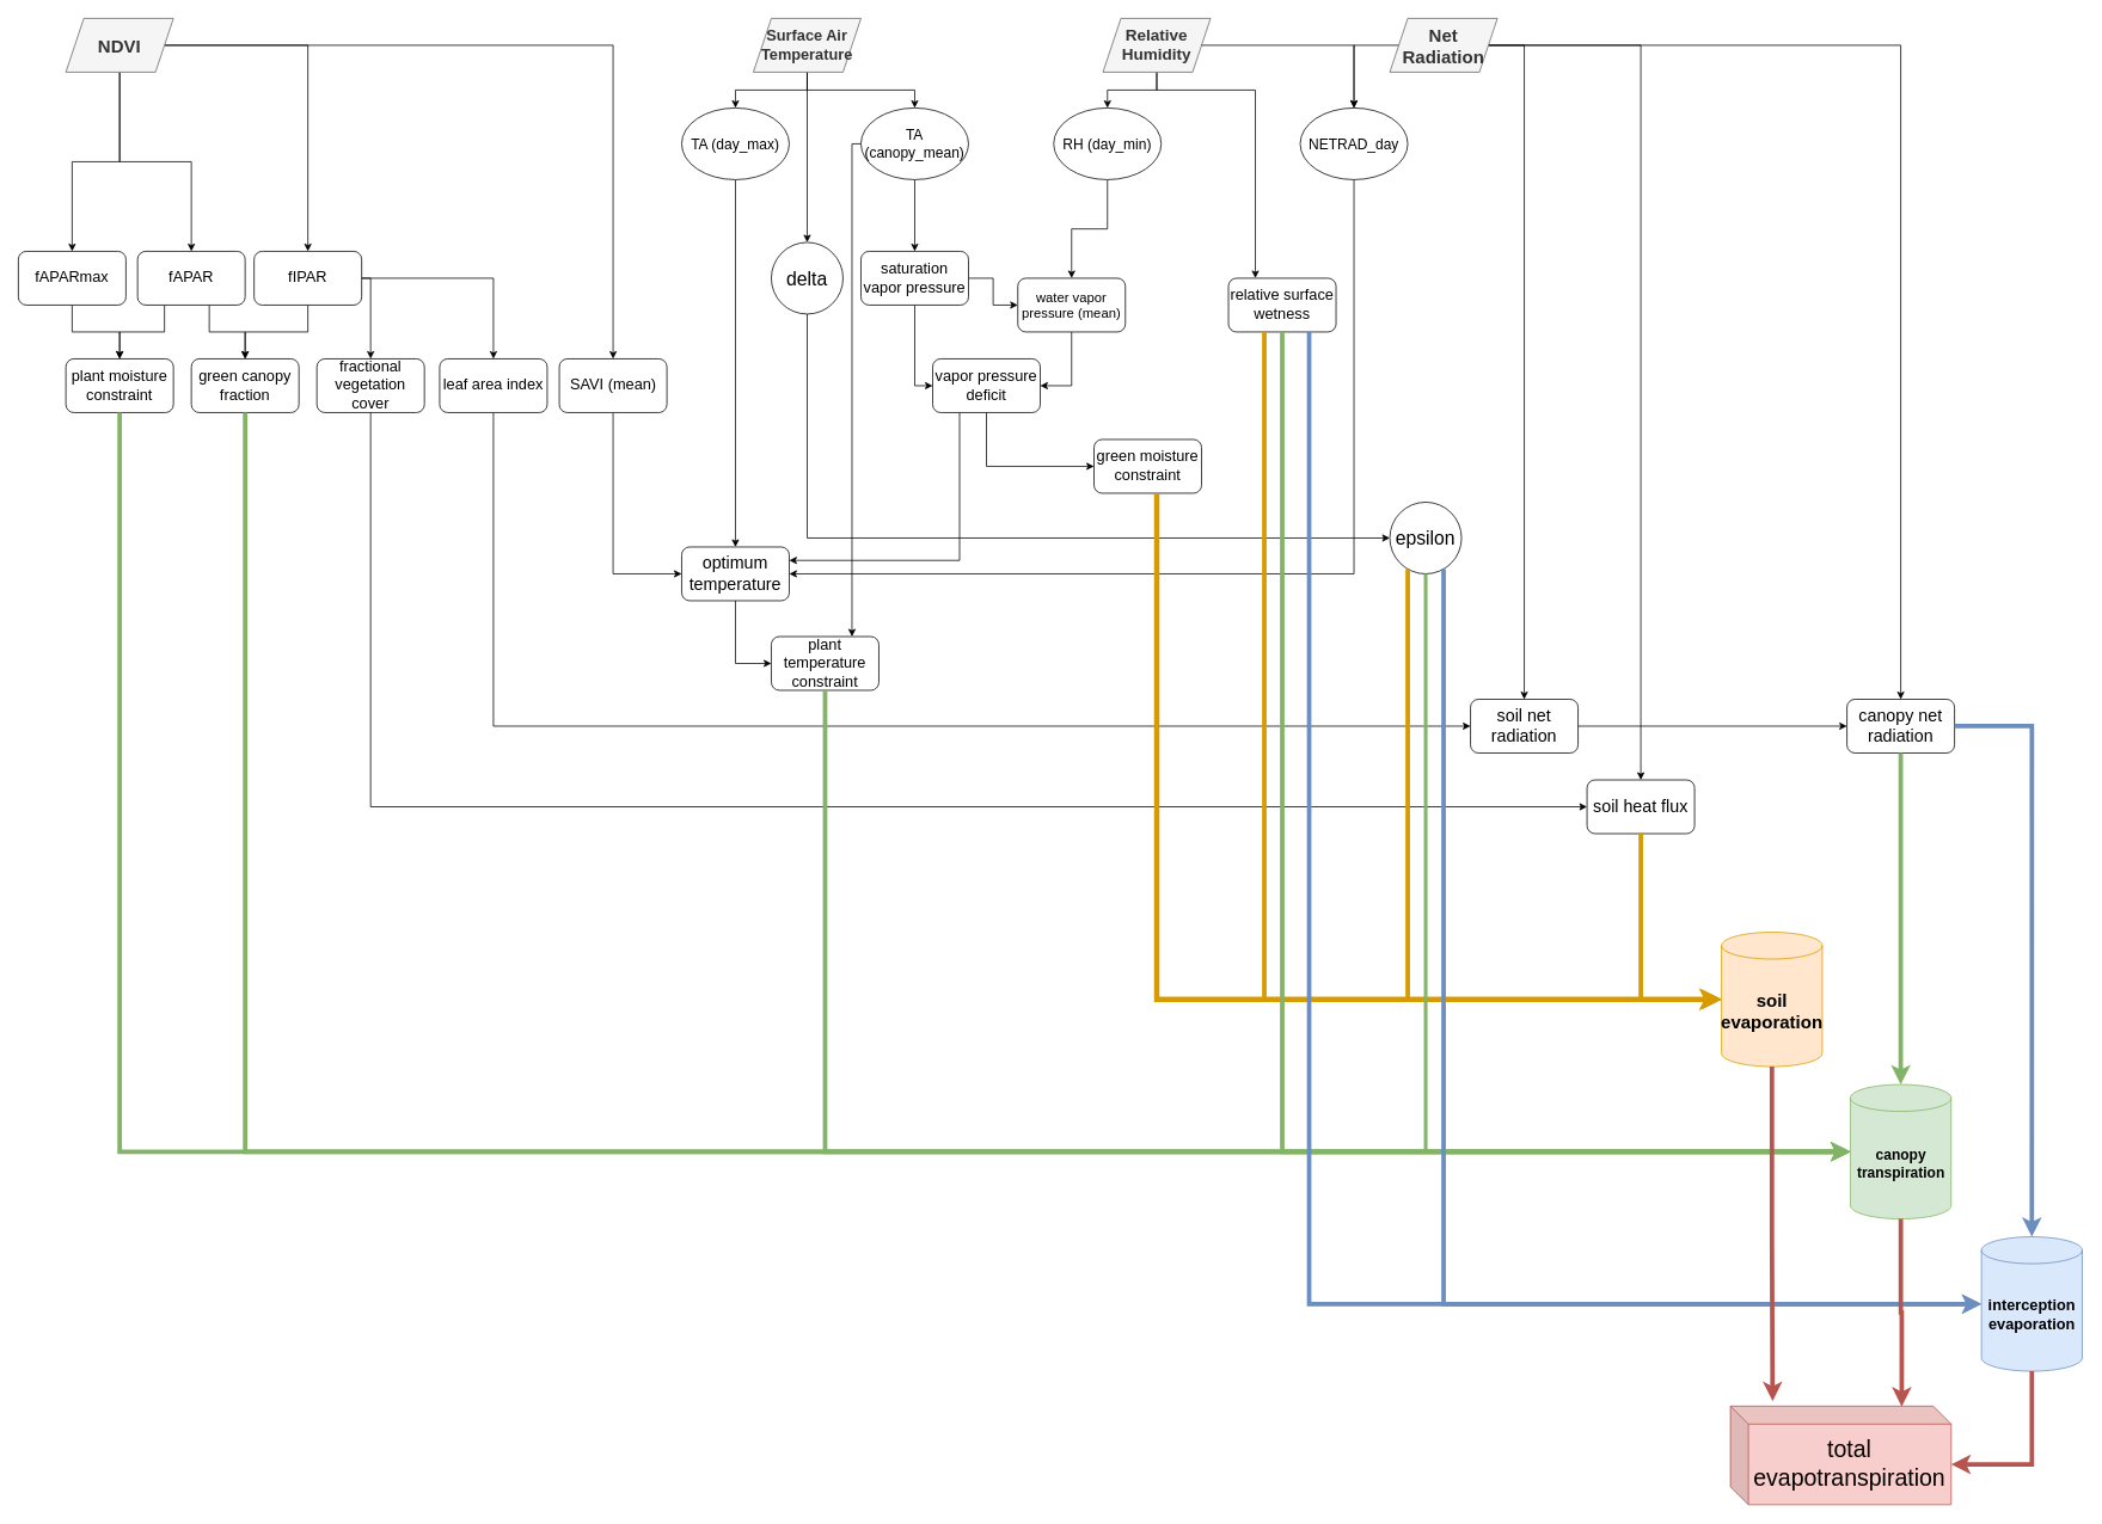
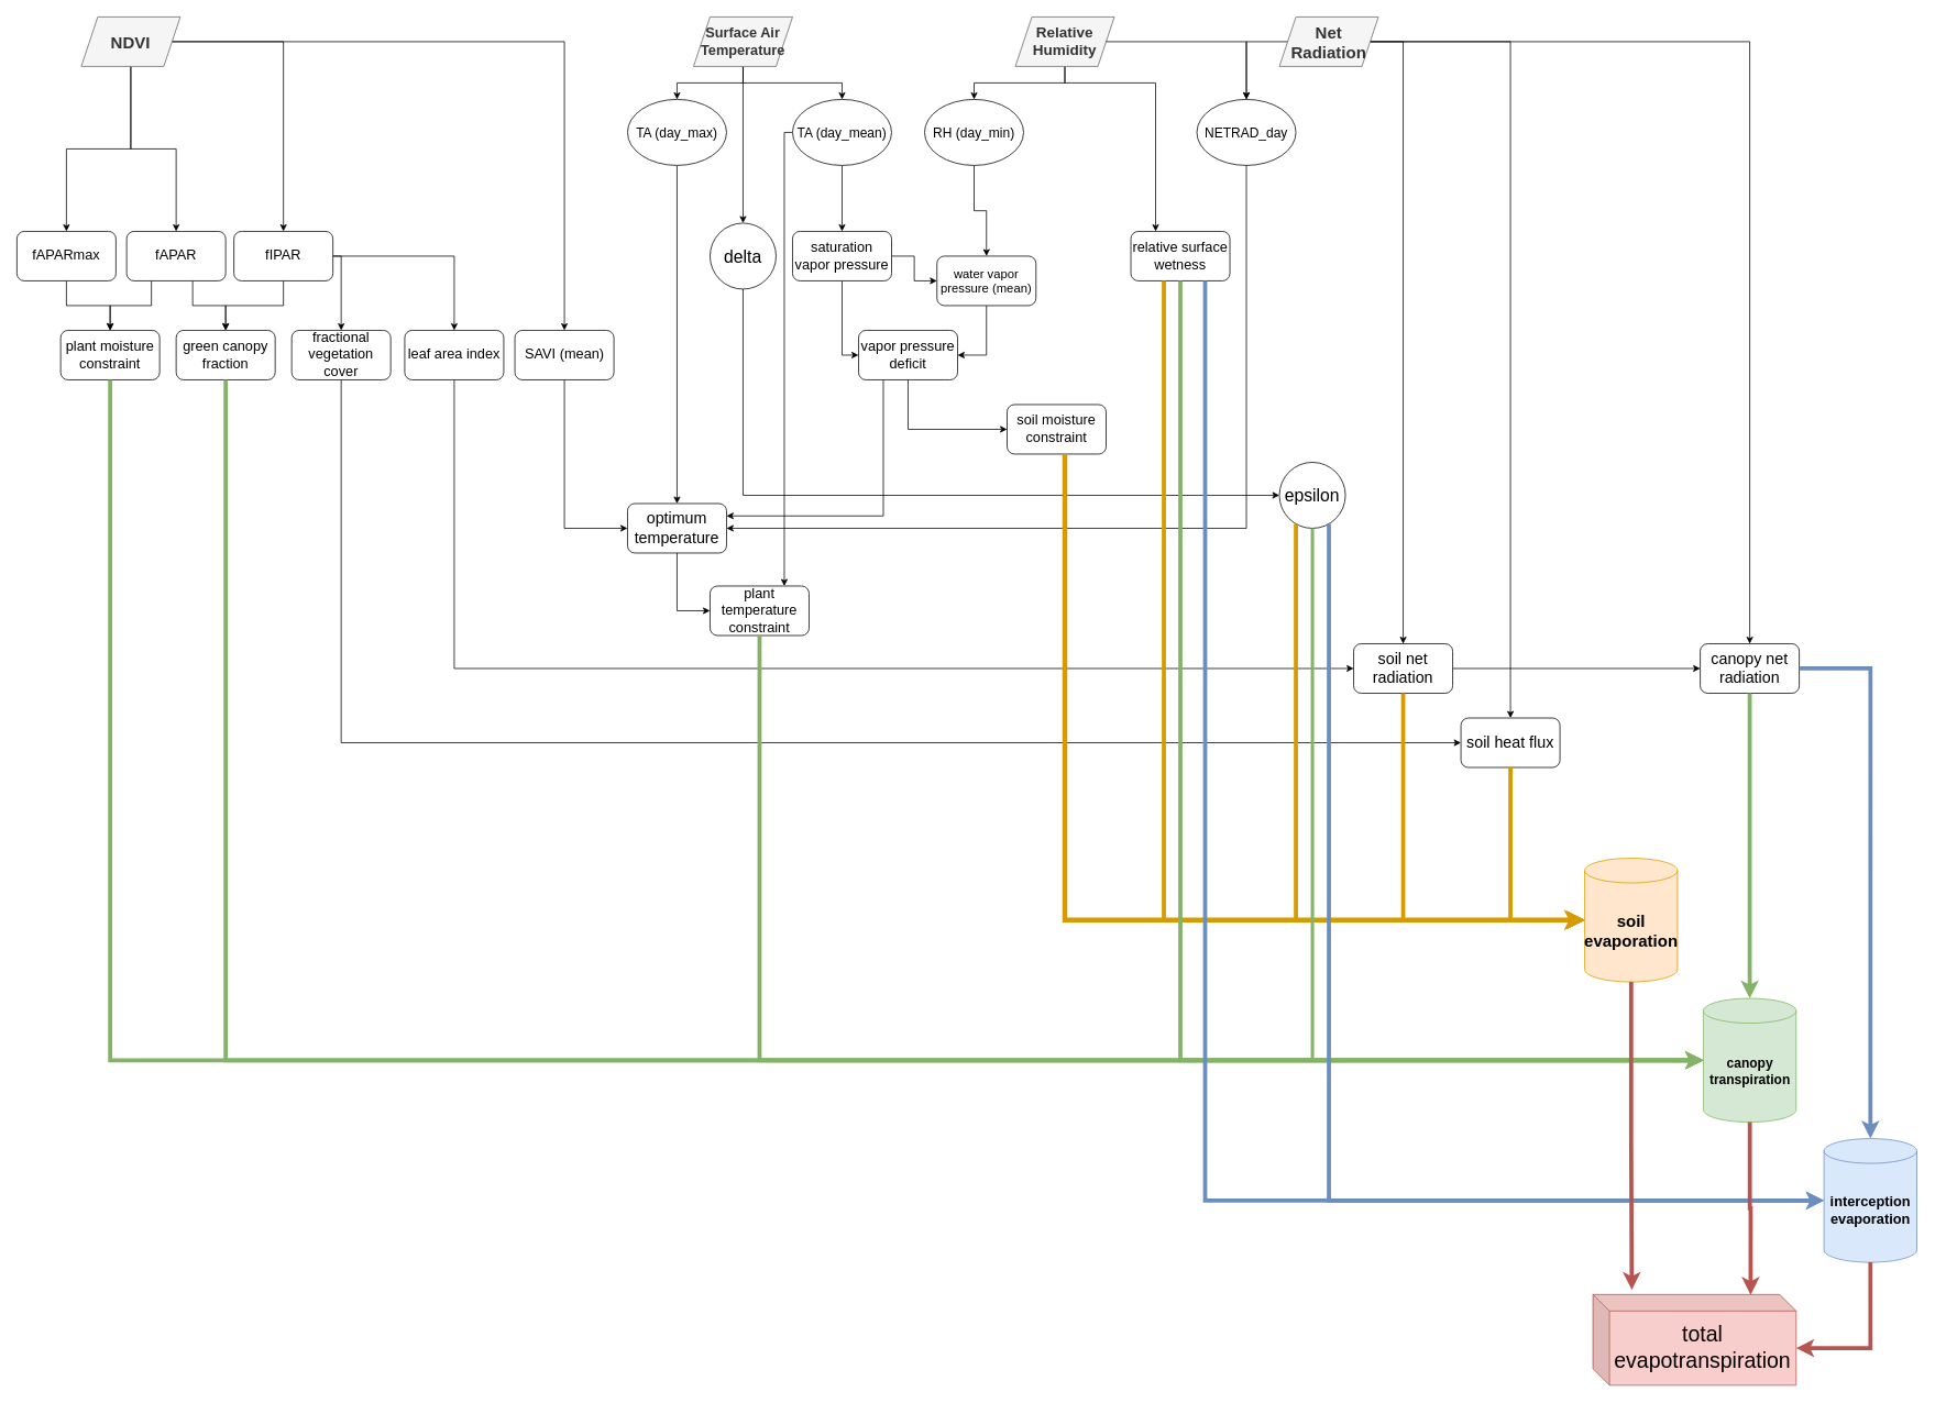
- <mxCell id="40" value="&lt;b style=&quot;font-size: 20px;&quot;&gt;&lt;font style=&quot;font-size: 20px;&quot;&gt;NDVI&lt;/font&gt;&lt;/b&gt;" style="shape=parallelogram;perimeter=parallelogramPerimeter;whiteSpace=wrap;html=1;fixedSize=1;fontSize=20;fillColor=#f5f5f5;fontColor=#333333;strokeColor=#666666;" vertex="1" parent="1"><mxGeometry x="73" y="20" width="120" height="60" as="geometry" /></mxCell>
+ <mxCell id="40" value="&lt;b style=&quot;font-size: 20px;&quot;&gt;&lt;font style=&quot;font-size: 20px;&quot;&gt;NDVI&lt;/font&gt;&lt;/b&gt;" style="shape=parallelogram;perimeter=parallelogramPerimeter;whiteSpace=wrap;html=1;fixedSize=1;fontSize=20;fillColor=#f5f5f5;fontColor=#333333;strokeColor=#666666;" vertex="1" parent="1"><mxGeometry x="98" y="20" width="120" height="60" as="geometry" /></mxCell>
- <mxCell id="16" value="TA (canopy_mean)" style="ellipse;whiteSpace=wrap;html=1;fontSize=16;" vertex="1" parent="1"><mxGeometry x="960" y="120" width="120" height="80" as="geometry" /></mxCell>
+ <mxCell id="16" value="TA (day_mean)" style="ellipse;whiteSpace=wrap;html=1;fontSize=16;" vertex="1" parent="1"><mxGeometry x="960" y="120" width="120" height="80" as="geometry" /></mxCell>
- <mxCell id="20" value="RH (day_min)" style="ellipse;whiteSpace=wrap;html=1;fontSize=16;" vertex="1" parent="1"><mxGeometry x="1175" y="120" width="120" height="80" as="geometry" /></mxCell>
+ <mxCell id="20" value="RH (day_min)" style="ellipse;whiteSpace=wrap;html=1;fontSize=16;" vertex="1" parent="1"><mxGeometry x="1120" y="120" width="120" height="80" as="geometry" /></mxCell>
- <mxCell id="31" value="&lt;font style=&quot;font-size: 17px;&quot;&gt;relative surface wetness&lt;/font&gt;" style="rounded=1;whiteSpace=wrap;html=1;" vertex="1" parent="1"><mxGeometry x="1370" y="310" width="120" height="60" as="geometry" /></mxCell>
+ <mxCell id="31" value="&lt;font style=&quot;font-size: 17px;&quot;&gt;relative surface wetness&lt;/font&gt;" style="rounded=1;whiteSpace=wrap;html=1;" vertex="1" parent="1"><mxGeometry x="1370" y="280" width="120" height="60" as="geometry" /></mxCell>
- <mxCell id="34" value="&lt;font style=&quot;font-size: 17px;&quot;&gt;green moisture constraint&lt;/font&gt;" style="rounded=1;whiteSpace=wrap;html=1;" vertex="1" parent="1"><mxGeometry x="1220" y="490" width="120" height="60" as="geometry" /></mxCell>
+ <mxCell id="34" value="&lt;font style=&quot;font-size: 17px;&quot;&gt;soil moisture constraint&lt;/font&gt;" style="rounded=1;whiteSpace=wrap;html=1;" vertex="1" parent="1"><mxGeometry x="1220" y="490" width="120" height="60" as="geometry" /></mxCell>
+ <mxCell id="69" style="edgeStyle=orthogonalEdgeStyle;rounded=0;orthogonalLoop=1;jettySize=auto;html=1;entryX=0;entryY=0.5;entryDx=0;entryDy=0;entryPerimeter=0;fillColor=#ffe6cc;strokeColor=#d79b00;strokeWidth=5;" edge="1" parent="1" source="63" target="65"><mxGeometry relative="1" as="geometry"><Array as="points"><mxPoint x="1700" y="1115" /></Array></mxGeometry></mxCell>
